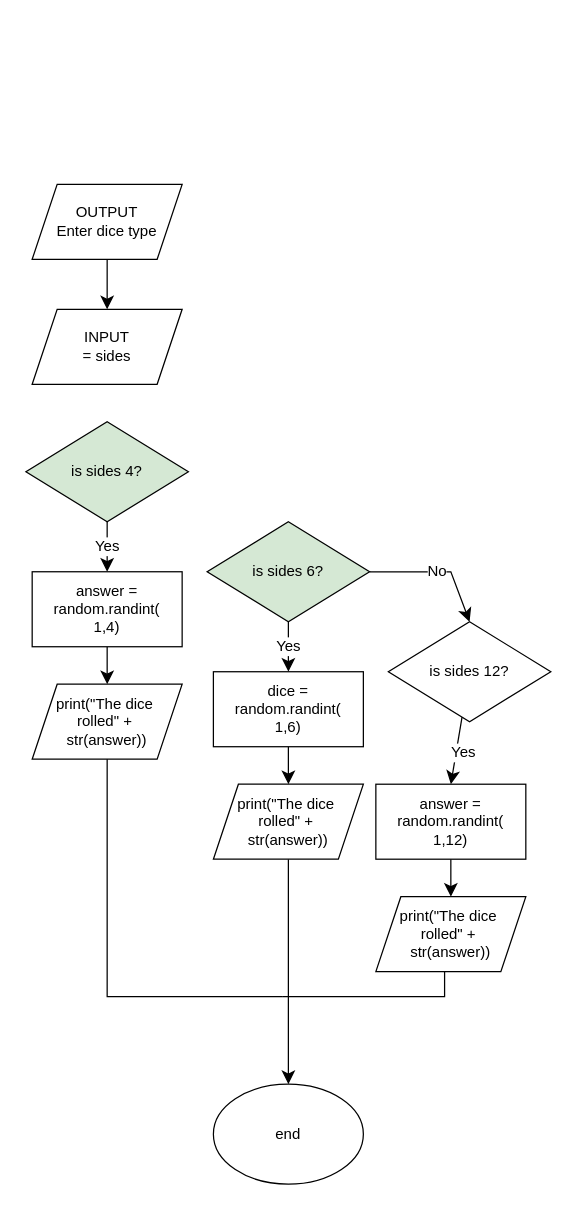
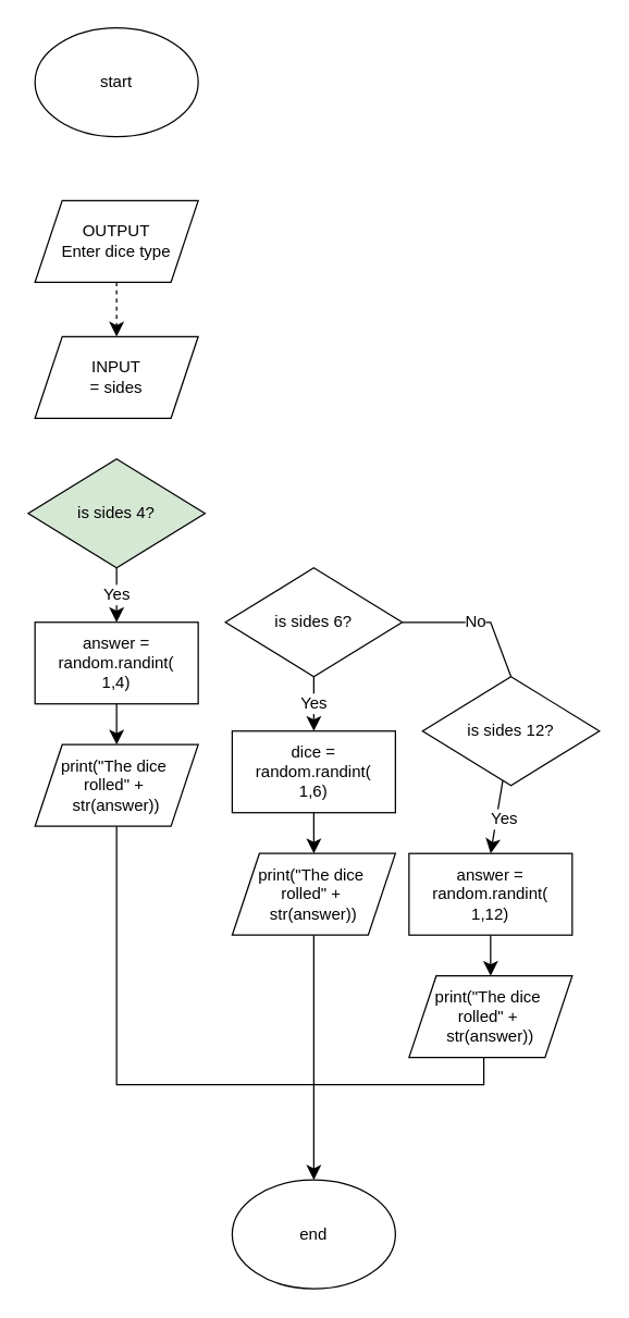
+ <mxCell id="2" value="start" style="ellipse;whiteSpace=wrap;html=1;" vertex="1" parent="1"><mxGeometry x="25" y="20" width="120" height="80" as="geometry" /></mxCell>
- <mxCell id="3" style="edgeStyle=none;curved=1;rounded=0;orthogonalLoop=1;jettySize=auto;html=1;entryX=0.5;entryY=0;entryDx=0;entryDy=0;fontSize=12;startSize=8;endSize=8;" edge="1" parent="1" source="4" target="5"><mxGeometry relative="1" as="geometry" /></mxCell>
+ <mxCell id="3" style="edgeStyle=none;curved=1;rounded=0;orthogonalLoop=1;jettySize=auto;html=1;entryX=0.5;entryY=0;entryDx=0;entryDy=0;fontSize=12;startSize=8;endSize=8;dashed=1;" edge="1" parent="1" source="4" target="5"><mxGeometry relative="1" as="geometry" /></mxCell>
- <mxCell id="10" value="is sides 6?" style="rhombus;whiteSpace=wrap;html=1;fillColor=#d5e8d4;" vertex="1" parent="1"><mxGeometry x="165" y="417" width="130" height="80" as="geometry" /></mxCell>
+ <mxCell id="10" value="is sides 6?" style="rhombus;whiteSpace=wrap;html=1;" vertex="1" parent="1"><mxGeometry x="165" y="417" width="130" height="80" as="geometry" /></mxCell>
- <mxCell id="9" value="No" style="edgeStyle=none;curved=0;rounded=0;orthogonalLoop=1;jettySize=auto;html=1;entryX=0.5;entryY=0;entryDx=0;entryDy=0;fontSize=12;startSize=8;endSize=8;" edge="1" parent="1" source="10" target="12"><mxGeometry relative="1" as="geometry"><Array as="points"><mxPoint x="360" y="457" /></Array></mxGeometry></mxCell>
+ <mxCell id="9" value="No" style="edgeStyle=none;curved=0;rounded=0;orthogonalLoop=1;jettySize=auto;html=1;entryX=0.5;entryY=0;entryDx=0;entryDy=0;fontSize=12;startSize=8;endSize=8;endArrow=none;" edge="1" parent="1" source="10" target="12"><mxGeometry relative="1" as="geometry"><Array as="points"><mxPoint x="360" y="457" /></Array></mxGeometry></mxCell>
